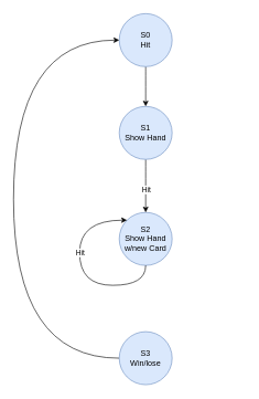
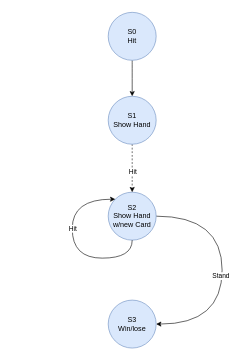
- <mxCell id="11" style="edgeStyle=orthogonalEdgeStyle;curved=1;rounded=0;orthogonalLoop=1;jettySize=auto;html=1;exitX=0.5;exitY=1;exitDx=0;exitDy=0;entryX=0.5;entryY=0;entryDx=0;entryDy=0;" parent="1" source="13" target="6" edge="1"><mxGeometry relative="1" as="geometry" /></mxCell>
+ <mxCell id="11" style="edgeStyle=orthogonalEdgeStyle;curved=1;rounded=0;orthogonalLoop=1;jettySize=auto;html=1;exitX=0.5;exitY=1;exitDx=0;exitDy=0;entryX=0.5;entryY=0;entryDx=0;entryDy=0;dashed=1;" parent="1" source="13" target="6" edge="1"><mxGeometry relative="1" as="geometry" /></mxCell>
- <mxCell id="7" style="edgeStyle=orthogonalEdgeStyle;rounded=0;orthogonalLoop=1;jettySize=auto;html=1;exitX=0;exitY=0.5;exitDx=0;exitDy=0;entryX=0;entryY=0.5;entryDx=0;entryDy=0;curved=1;" parent="1" source="8" target="3" edge="1"><mxGeometry relative="1" as="geometry"><Array as="points"><mxPoint x="20" y="540" /><mxPoint x="20" y="60" /></Array></mxGeometry></mxCell>
+ <mxCell id="4" style="edgeStyle=orthogonalEdgeStyle;rounded=0;orthogonalLoop=1;jettySize=auto;html=1;exitX=1;exitY=0.5;exitDx=0;exitDy=0;entryX=1;entryY=0.5;entryDx=0;entryDy=0;curved=1;" parent="1" source="6" target="8" edge="1"><mxGeometry relative="1" as="geometry"><Array as="points"><mxPoint x="370" y="360" /><mxPoint x="370" y="540" /></Array></mxGeometry></mxCell>
+ <mxCell id="5" value="Stand" style="edgeLabel;html=1;align=center;verticalAlign=middle;resizable=0;points=[];" parent="4" vertex="1" connectable="0"><mxGeometry x="0.045" y="-3" relative="1" as="geometry"><mxPoint as="offset" /></mxGeometry></mxCell>
